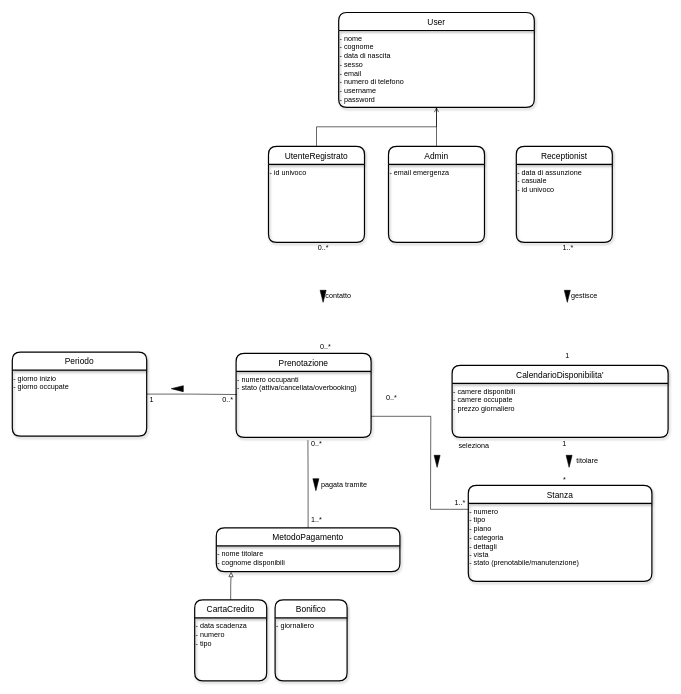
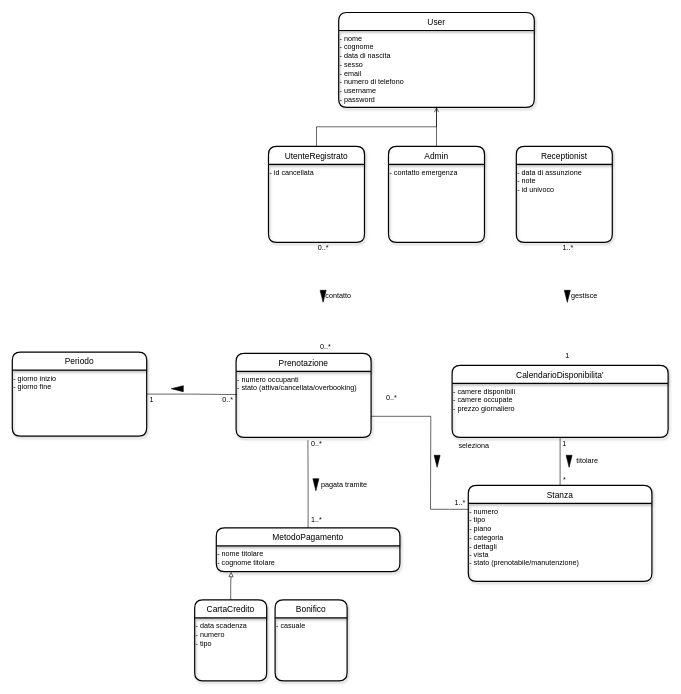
- <mxCell id="47" value="- id univoco&lt;br&gt;&lt;div&gt;&lt;br&gt;&lt;/div&gt;" style="text;html=1;align=left;verticalAlign=top;resizable=0;points=[];autosize=1;strokeColor=none;fillColor=none;" parent="46" vertex="1"><mxGeometry y="30" width="160" height="130" as="geometry" /></mxCell>
+ <mxCell id="47" value="- id cancellata&lt;br&gt;&lt;div&gt;&lt;br&gt;&lt;/div&gt;" style="text;html=1;align=left;verticalAlign=top;resizable=0;points=[];autosize=1;strokeColor=none;fillColor=none;" parent="46" vertex="1"><mxGeometry y="30" width="160" height="130" as="geometry" /></mxCell>
- <mxCell id="9" value="- email emergenza" style="text;html=1;align=left;verticalAlign=top;resizable=0;points=[];autosize=1;strokeColor=none;fillColor=none;" parent="8" vertex="1"><mxGeometry y="30" width="160" height="130" as="geometry" /></mxCell>
+ <mxCell id="9" value="- contatto emergenza" style="text;html=1;align=left;verticalAlign=top;resizable=0;points=[];autosize=1;strokeColor=none;fillColor=none;" parent="8" vertex="1"><mxGeometry y="30" width="160" height="130" as="geometry" /></mxCell>
- <mxCell id="6" value="- data di assunzione&lt;br&gt;- casuale&lt;br&gt;- id univoco" style="text;html=1;align=left;verticalAlign=top;resizable=0;points=[];autosize=1;strokeColor=none;fillColor=none;" parent="5" vertex="1"><mxGeometry y="30" width="160" height="130" as="geometry" /></mxCell>
+ <mxCell id="6" value="- data di assunzione&lt;br&gt;- note&lt;br&gt;- id univoco" style="text;html=1;align=left;verticalAlign=top;resizable=0;points=[];autosize=1;strokeColor=none;fillColor=none;" parent="5" vertex="1"><mxGeometry y="30" width="160" height="130" as="geometry" /></mxCell>
- <mxCell id="54" value="- giorno inizio&lt;br&gt;- giorno occupate" style="text;html=1;align=left;verticalAlign=top;resizable=0;points=[];autosize=1;strokeColor=none;fillColor=none;" parent="53" vertex="1"><mxGeometry y="30" width="224" height="110" as="geometry" /></mxCell>
+ <mxCell id="54" value="- giorno inizio&lt;br&gt;- giorno fine" style="text;html=1;align=left;verticalAlign=top;resizable=0;points=[];autosize=1;strokeColor=none;fillColor=none;" parent="53" vertex="1"><mxGeometry y="30" width="224" height="110" as="geometry" /></mxCell>
+ <mxCell id="13" style="edgeStyle=orthogonalEdgeStyle;rounded=0;orthogonalLoop=1;jettySize=auto;html=1;entryX=0.5;entryY=0;entryDx=0;entryDy=0;endArrow=none;endFill=0;" parent="1" source="14" target="11" edge="1"><mxGeometry relative="1" as="geometry" /></mxCell>
- <mxCell id="23" value="- nome titolare&lt;br&gt;- cognome disponibili&lt;br&gt;" style="text;html=1;align=left;verticalAlign=top;resizable=0;points=[];autosize=1;strokeColor=none;fillColor=none;" parent="22" vertex="1"><mxGeometry y="30" width="306" height="43" as="geometry" /></mxCell>
+ <mxCell id="23" value="- nome titolare&lt;br&gt;- cognome titolare&lt;br&gt;" style="text;html=1;align=left;verticalAlign=top;resizable=0;points=[];autosize=1;strokeColor=none;fillColor=none;" parent="22" vertex="1"><mxGeometry y="30" width="306" height="43" as="geometry" /></mxCell>
- <mxCell id="28" value="- giornaliero" style="text;html=1;align=left;verticalAlign=top;resizable=0;points=[];autosize=1;strokeColor=none;fillColor=none;" parent="27" vertex="1"><mxGeometry y="30" width="120" height="105" as="geometry" /></mxCell>
+ <mxCell id="28" value="- casuale" style="text;html=1;align=left;verticalAlign=top;resizable=0;points=[];autosize=1;strokeColor=none;fillColor=none;" parent="27" vertex="1"><mxGeometry y="30" width="120" height="105" as="geometry" /></mxCell>
